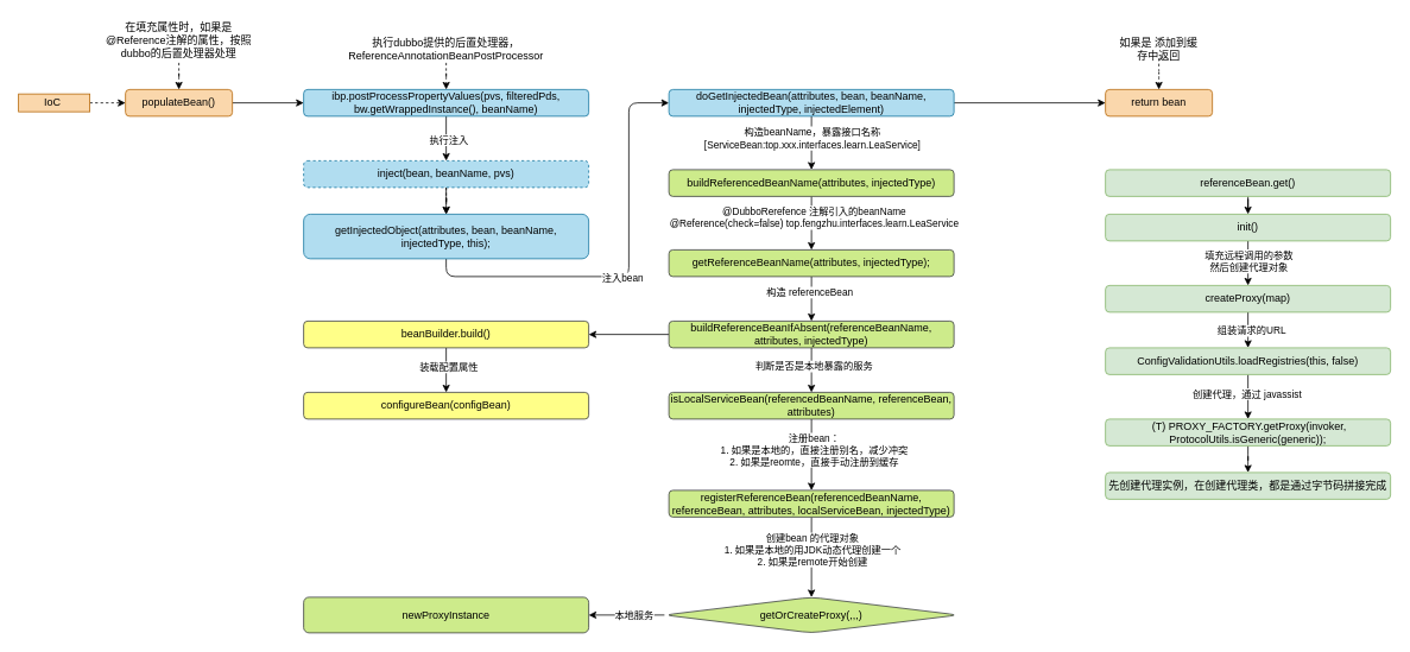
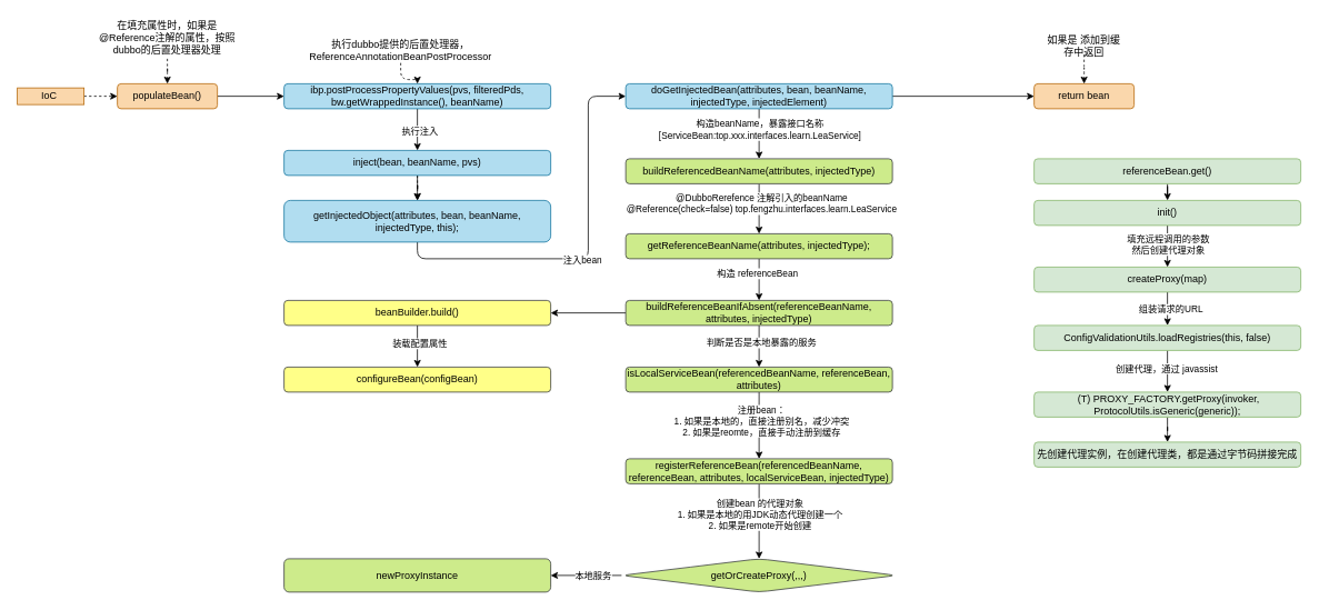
- <mxCell id="10" value="执行dubbo提供的后置处理器，ReferenceAnnotationBeanPostProcessor" style="text;html=1;strokeColor=none;fillColor=none;align=center;verticalAlign=middle;whiteSpace=wrap;rounded=0;" parent="1" vertex="1"><mxGeometry x="380" y="40" width="240" height="30" as="geometry" /></mxCell>
+ <mxCell id="10" value="执行dubbo提供的后置处理器，ReferenceAnnotationBeanPostProcessor" style="text;html=1;strokeColor=none;fillColor=none;align=center;verticalAlign=middle;whiteSpace=wrap;rounded=0;" parent="1" vertex="1"><mxGeometry x="360" y="45" width="240" height="30" as="geometry" /></mxCell>
- <mxCell id="13" value="inject(bean, beanName, pvs)" style="rounded=1;whiteSpace=wrap;html=1;fillColor=#b1ddf0;strokeColor=#10739e;dashed=1;" parent="1" vertex="1"><mxGeometry x="340" y="180" width="320" height="30" as="geometry" /></mxCell>
+ <mxCell id="13" value="inject(bean, beanName, pvs)" style="rounded=1;whiteSpace=wrap;html=1;fillColor=#b1ddf0;strokeColor=#10739e;" parent="1" vertex="1"><mxGeometry x="340" y="180" width="320" height="30" as="geometry" /></mxCell>
